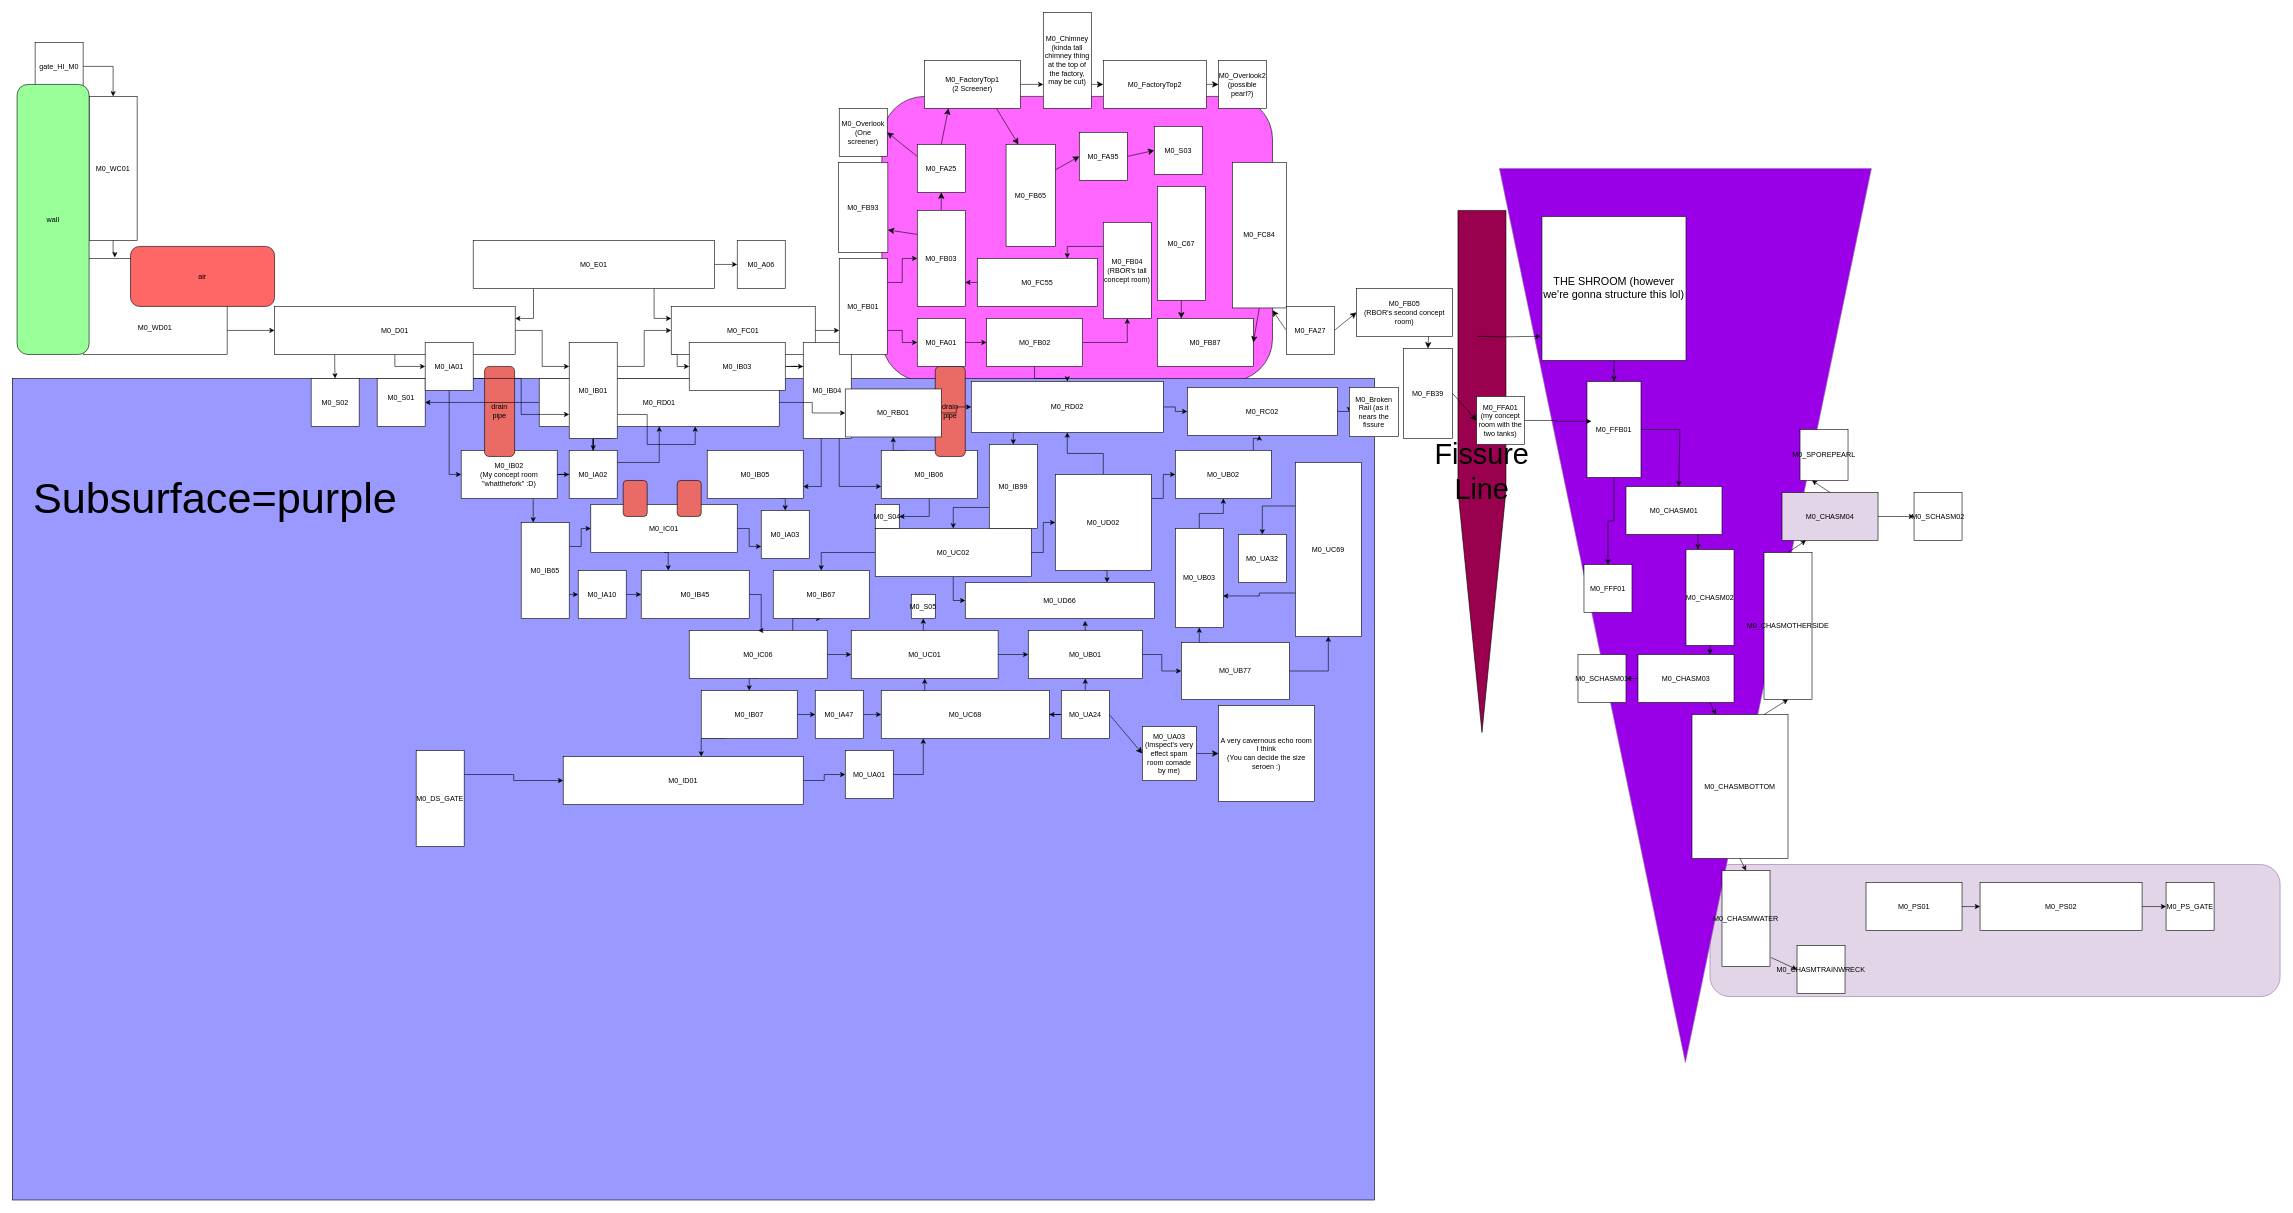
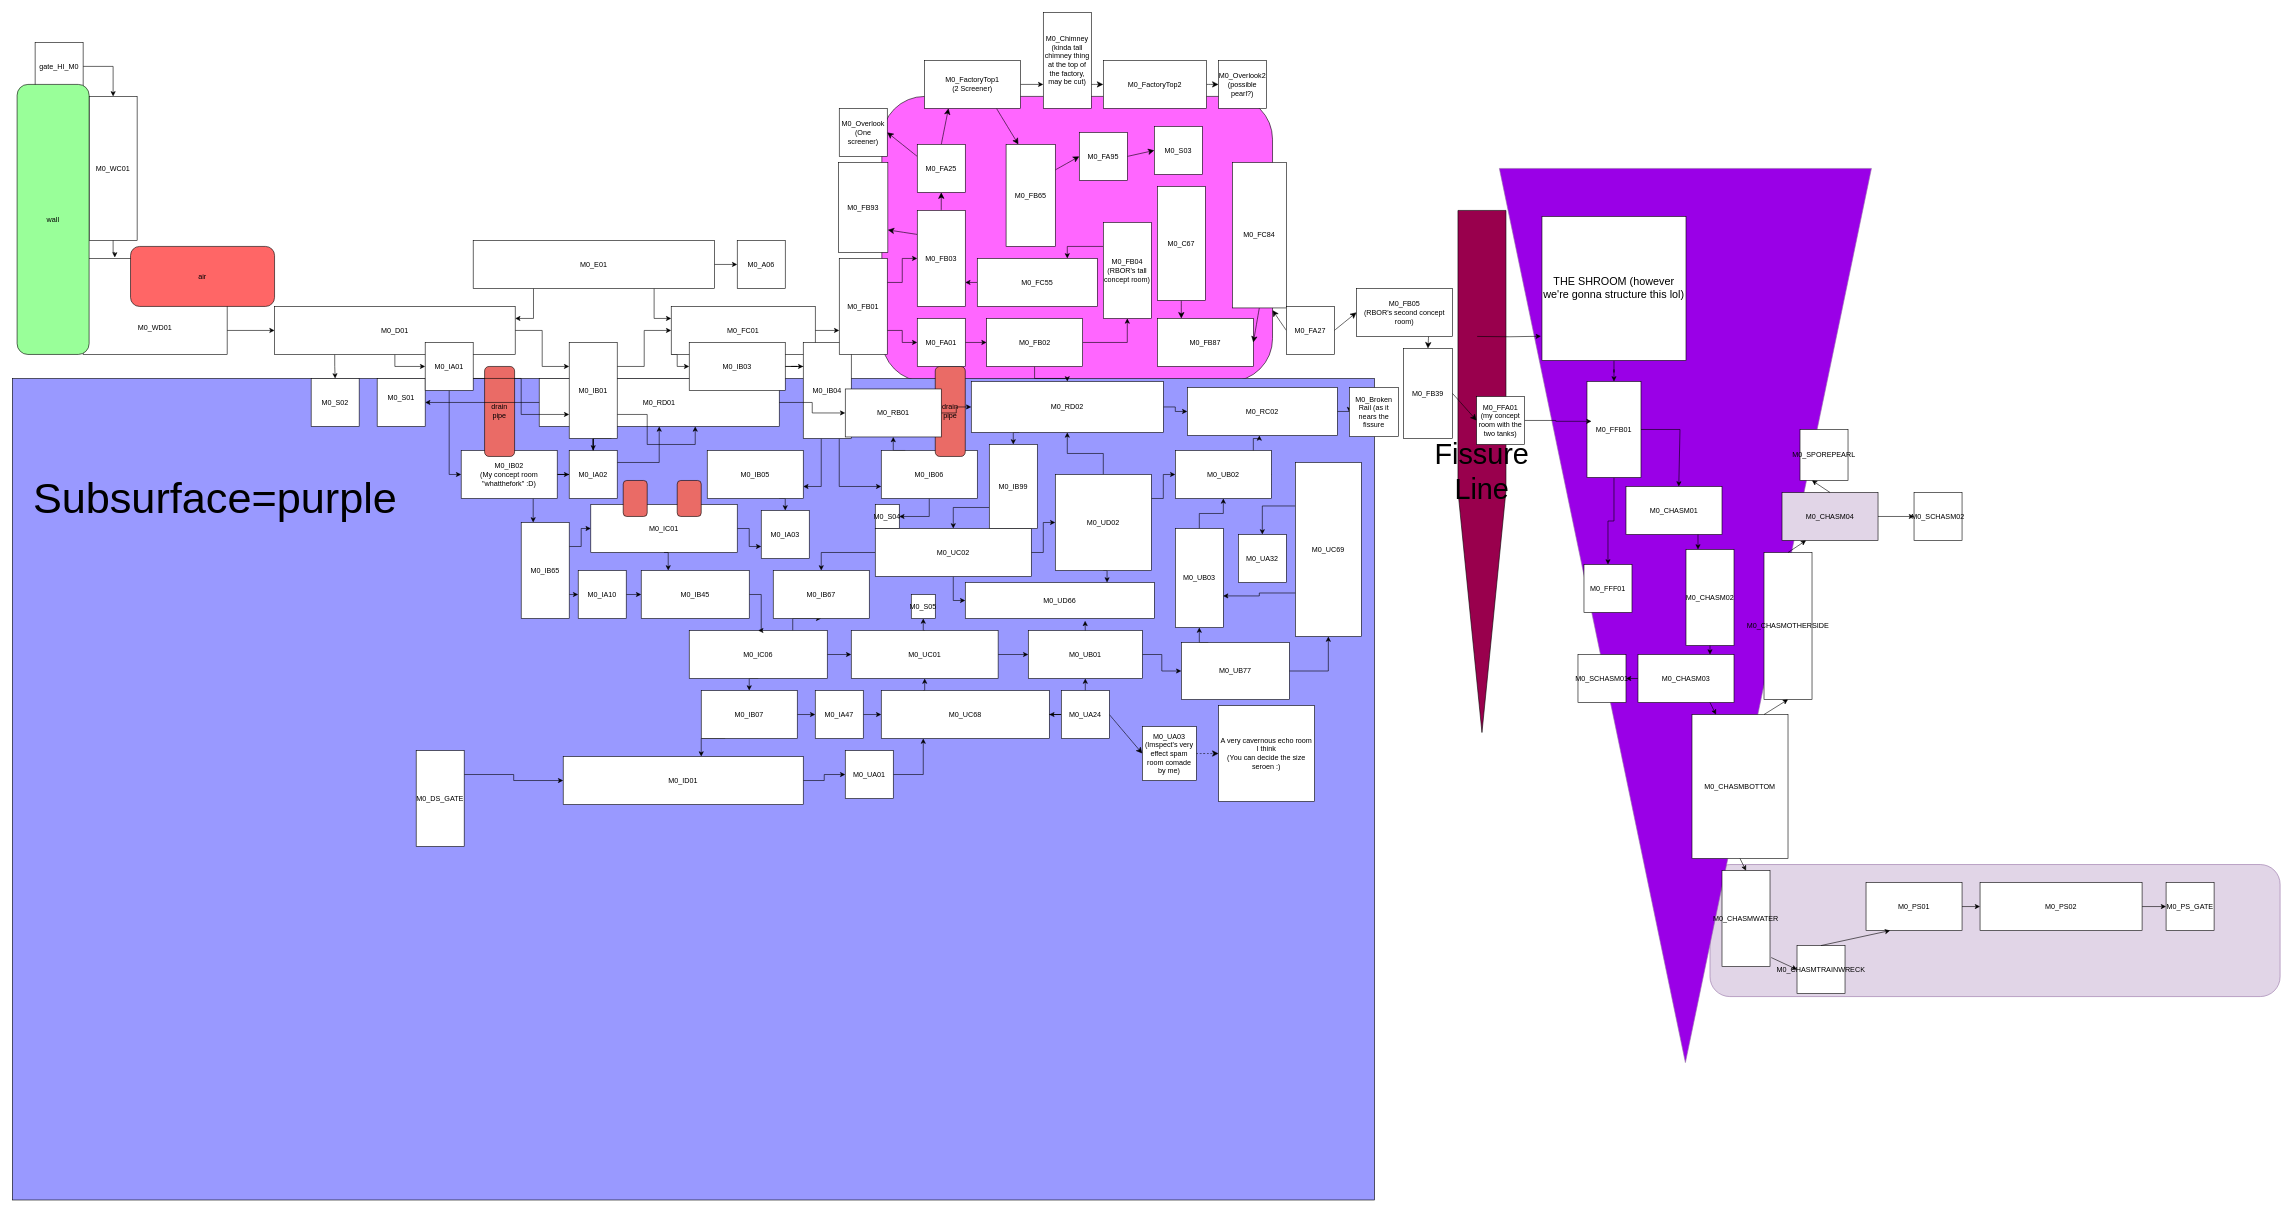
- <mxCell id="95" style="edgeStyle=none;curved=1;rounded=0;orthogonalLoop=1;jettySize=auto;html=1;exitX=1;exitY=0.5;exitDx=0;exitDy=0;entryX=0;entryY=0.5;entryDx=0;entryDy=0;fontSize=12;startSize=8;endSize=8;" edge="1" parent="1" source="96" target="94"><mxGeometry relative="1" as="geometry" /></mxCell>
+ <mxCell id="95" style="edgeStyle=none;curved=1;rounded=0;orthogonalLoop=1;jettySize=auto;html=1;exitX=1;exitY=0.5;exitDx=0;exitDy=0;entryX=0;entryY=0.5;entryDx=0;entryDy=0;fontSize=12;startSize=8;endSize=8;dashed=1;" edge="1" parent="1" source="96" target="94"><mxGeometry relative="1" as="geometry" /></mxCell>
+ <mxCell id="195" value="" style="endArrow=classic;html=1;rounded=0;exitX=0.5;exitY=0;exitDx=0;exitDy=0;entryX=0.25;entryY=1;entryDx=0;entryDy=0;" edge="1" parent="1" source="187" target="188"><mxGeometry width="50" height="50" relative="1" as="geometry"><mxPoint x="2639" y="1360" as="sourcePoint" /><mxPoint x="2689" y="1310" as="targetPoint" /></mxGeometry></mxCell>
